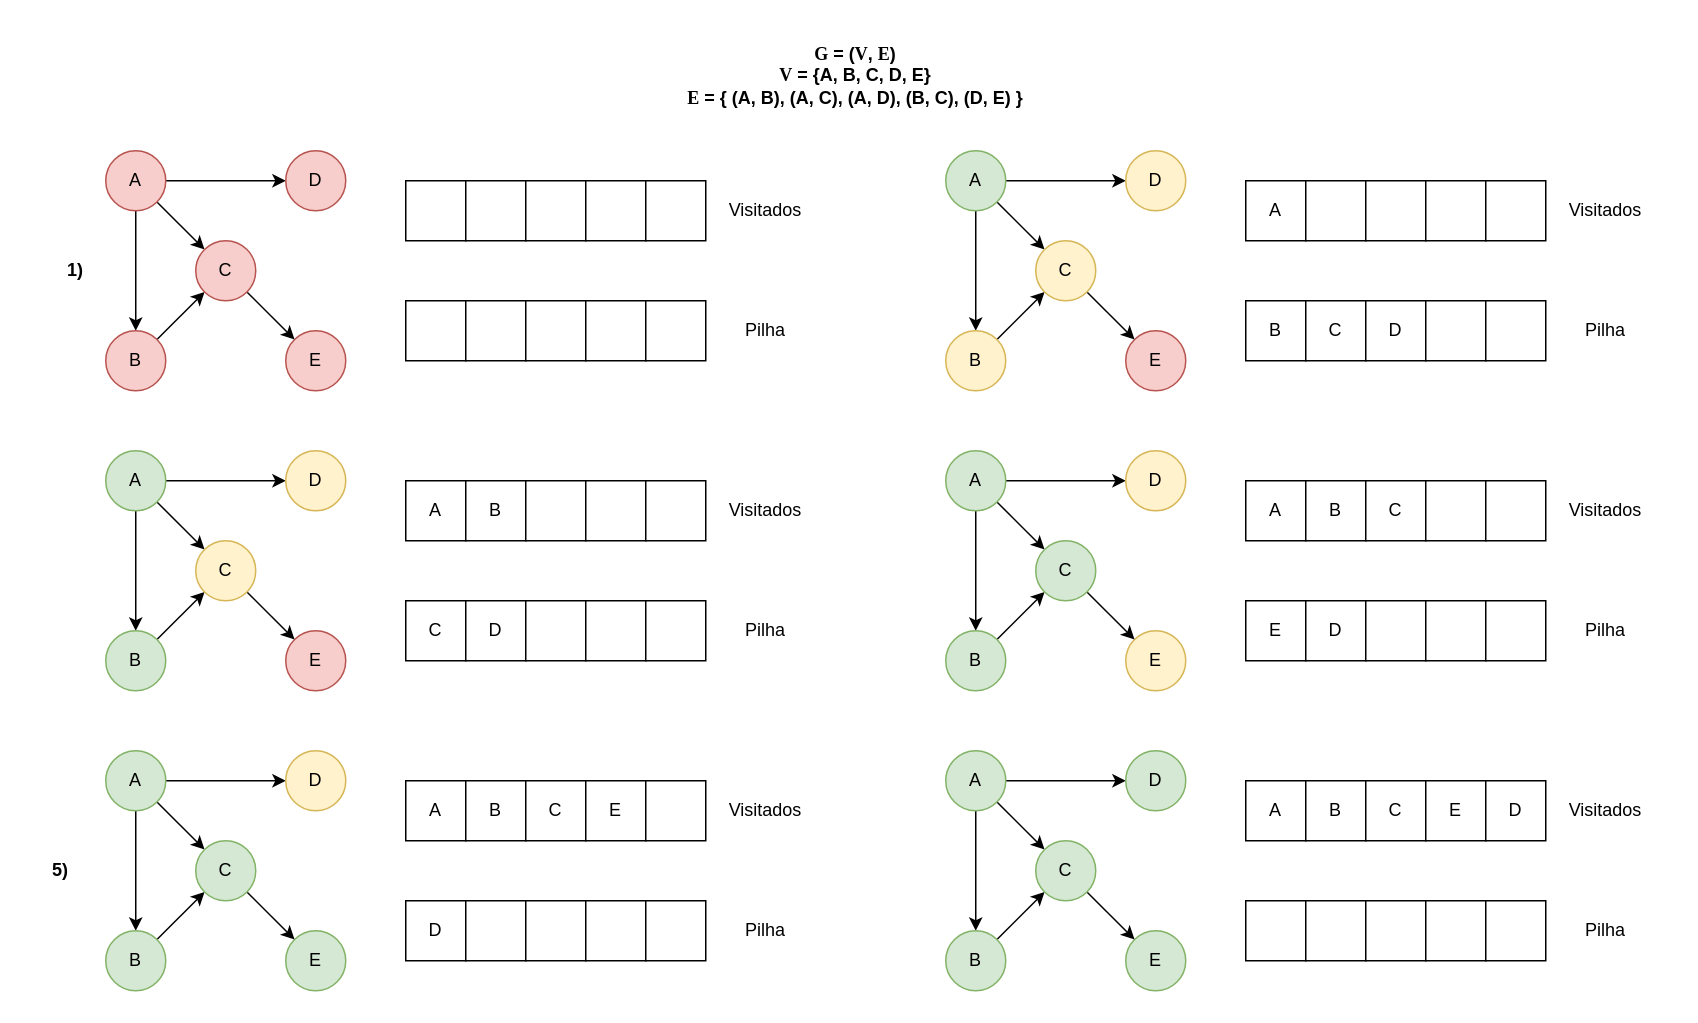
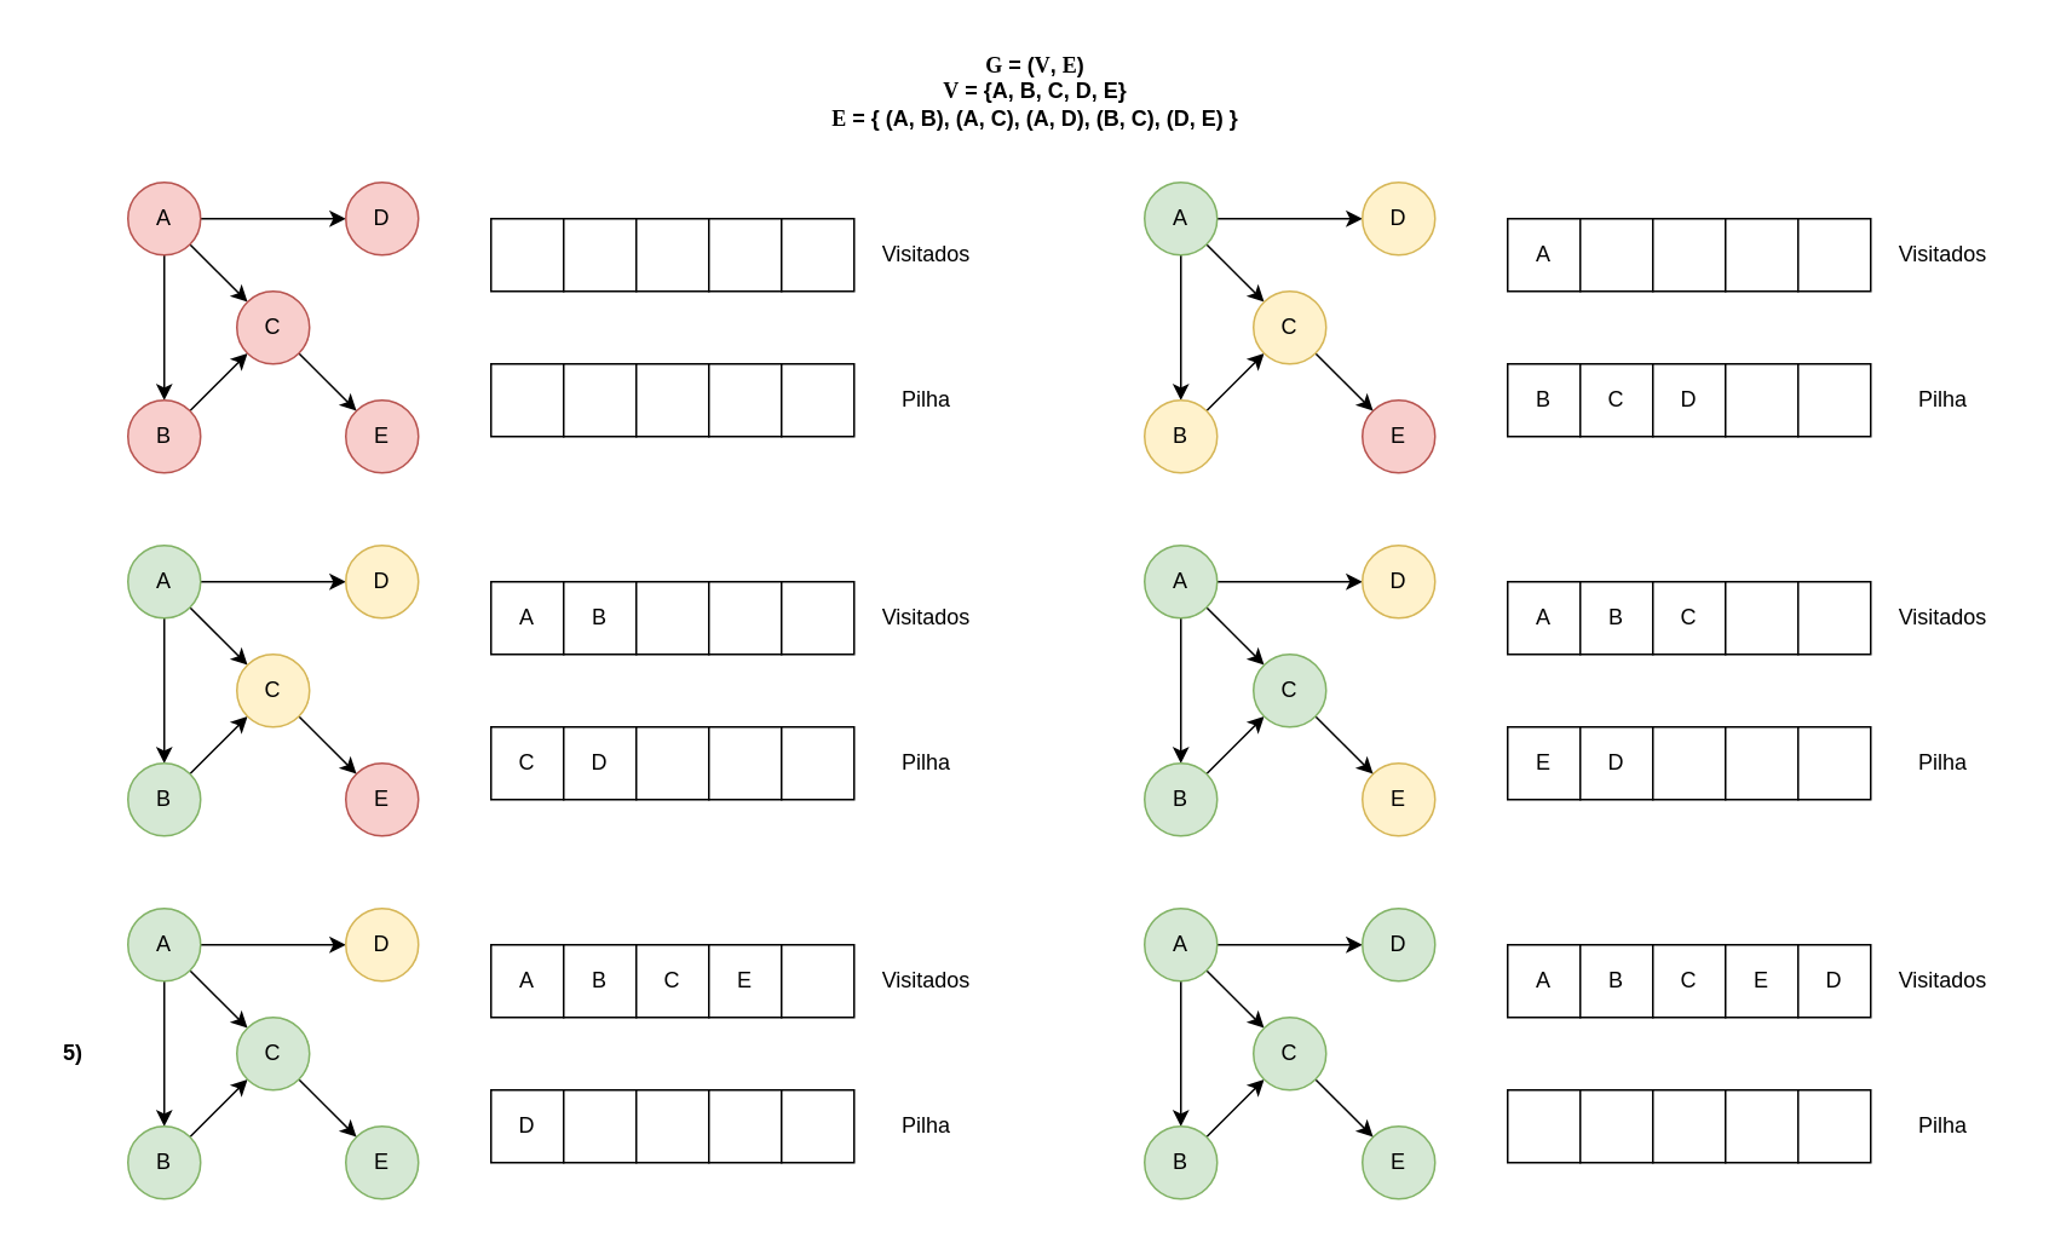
- <mxCell id="129" value="&lt;b&gt;1)&lt;/b&gt;" style="text;html=1;strokeColor=none;fillColor=none;align=center;verticalAlign=middle;whiteSpace=wrap;rounded=0;" vertex="1" parent="1"><mxGeometry y="170" width="40" height="20" as="geometry" x="30" /></mxCell>
